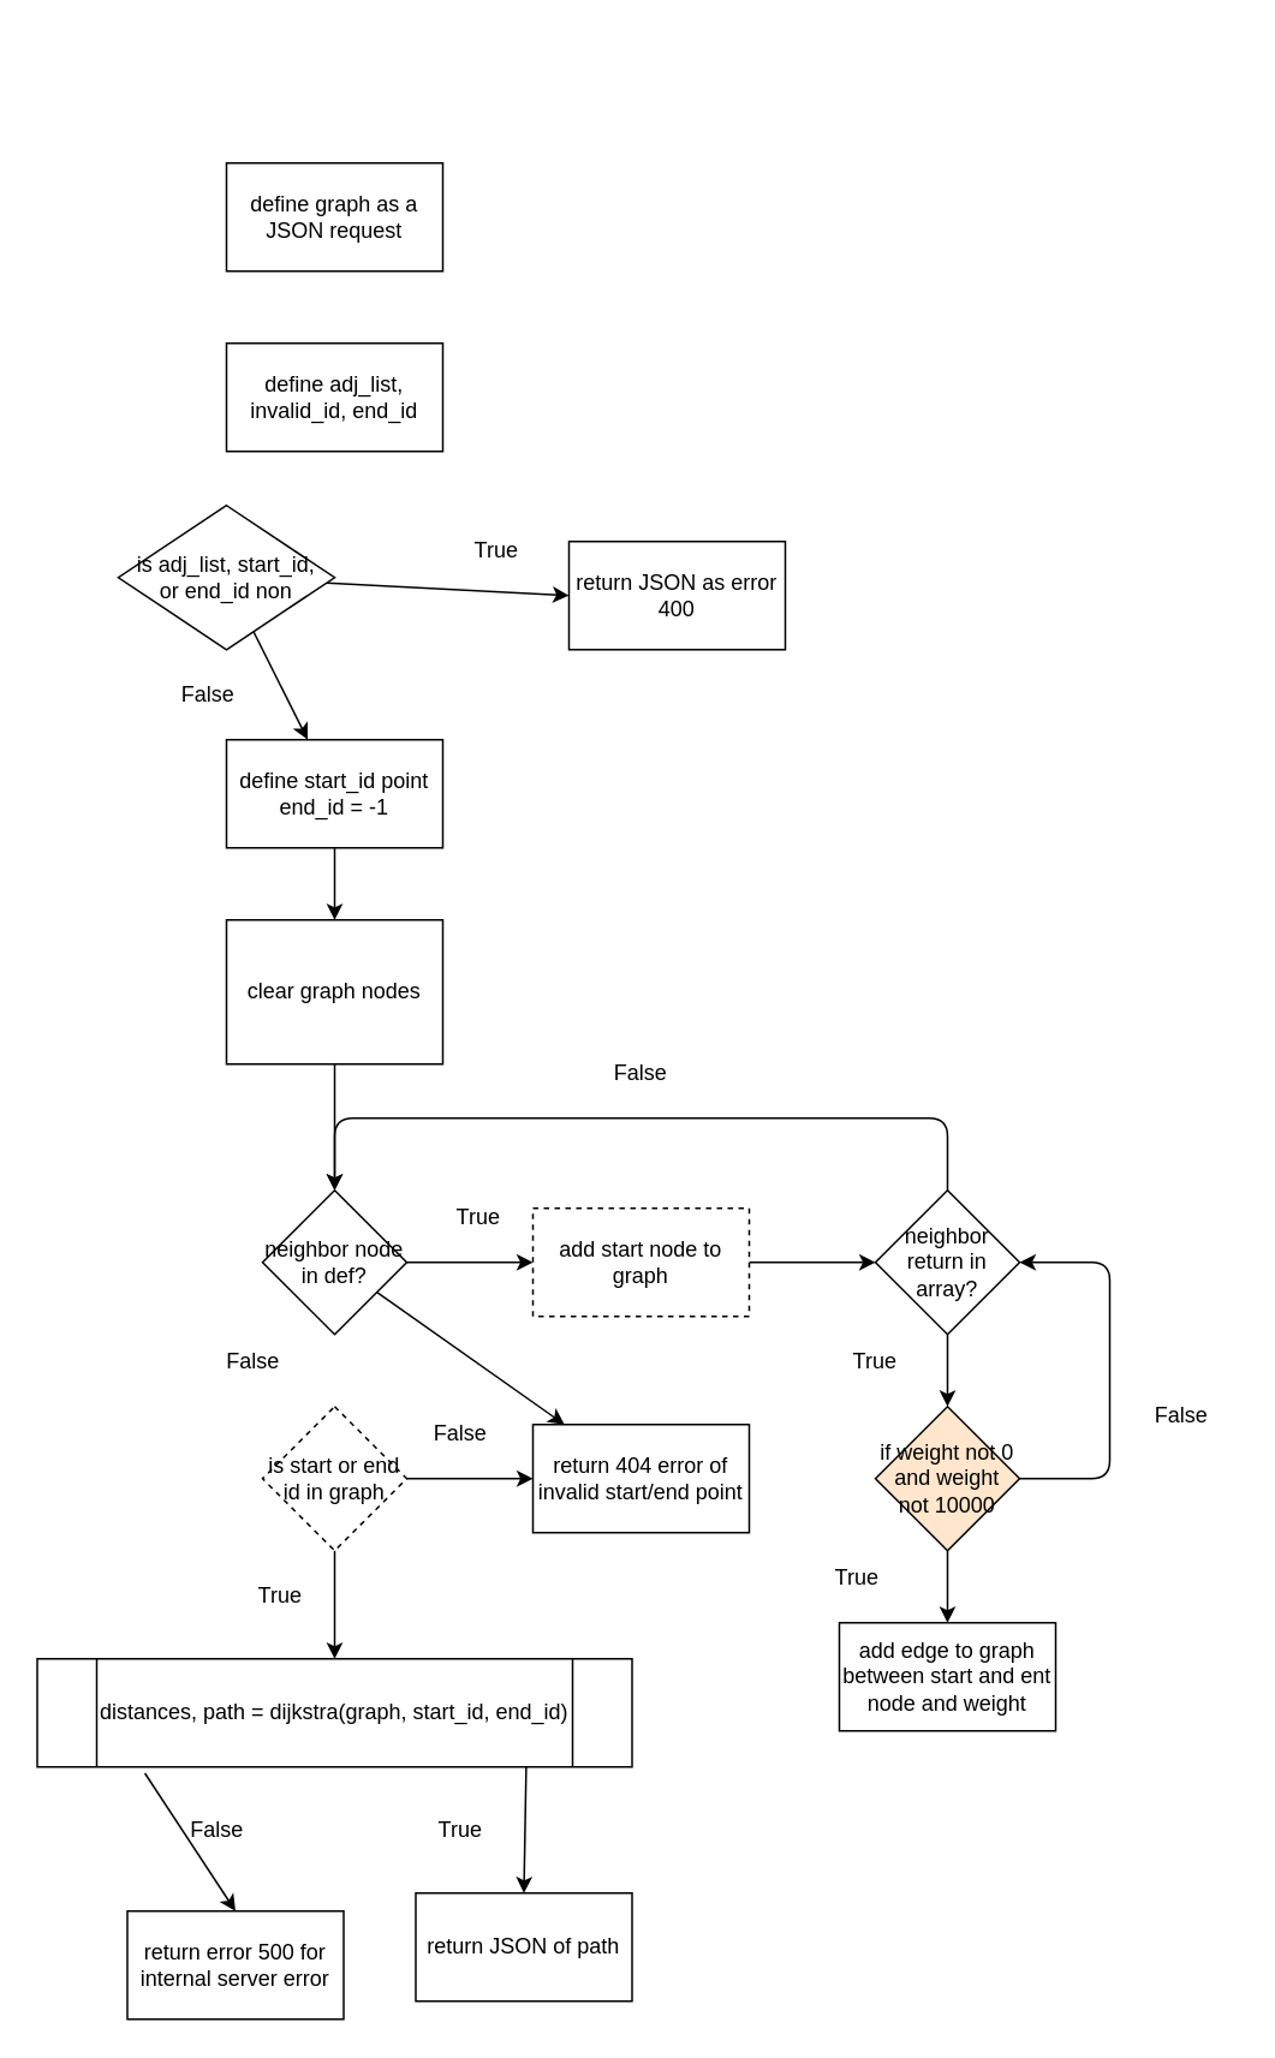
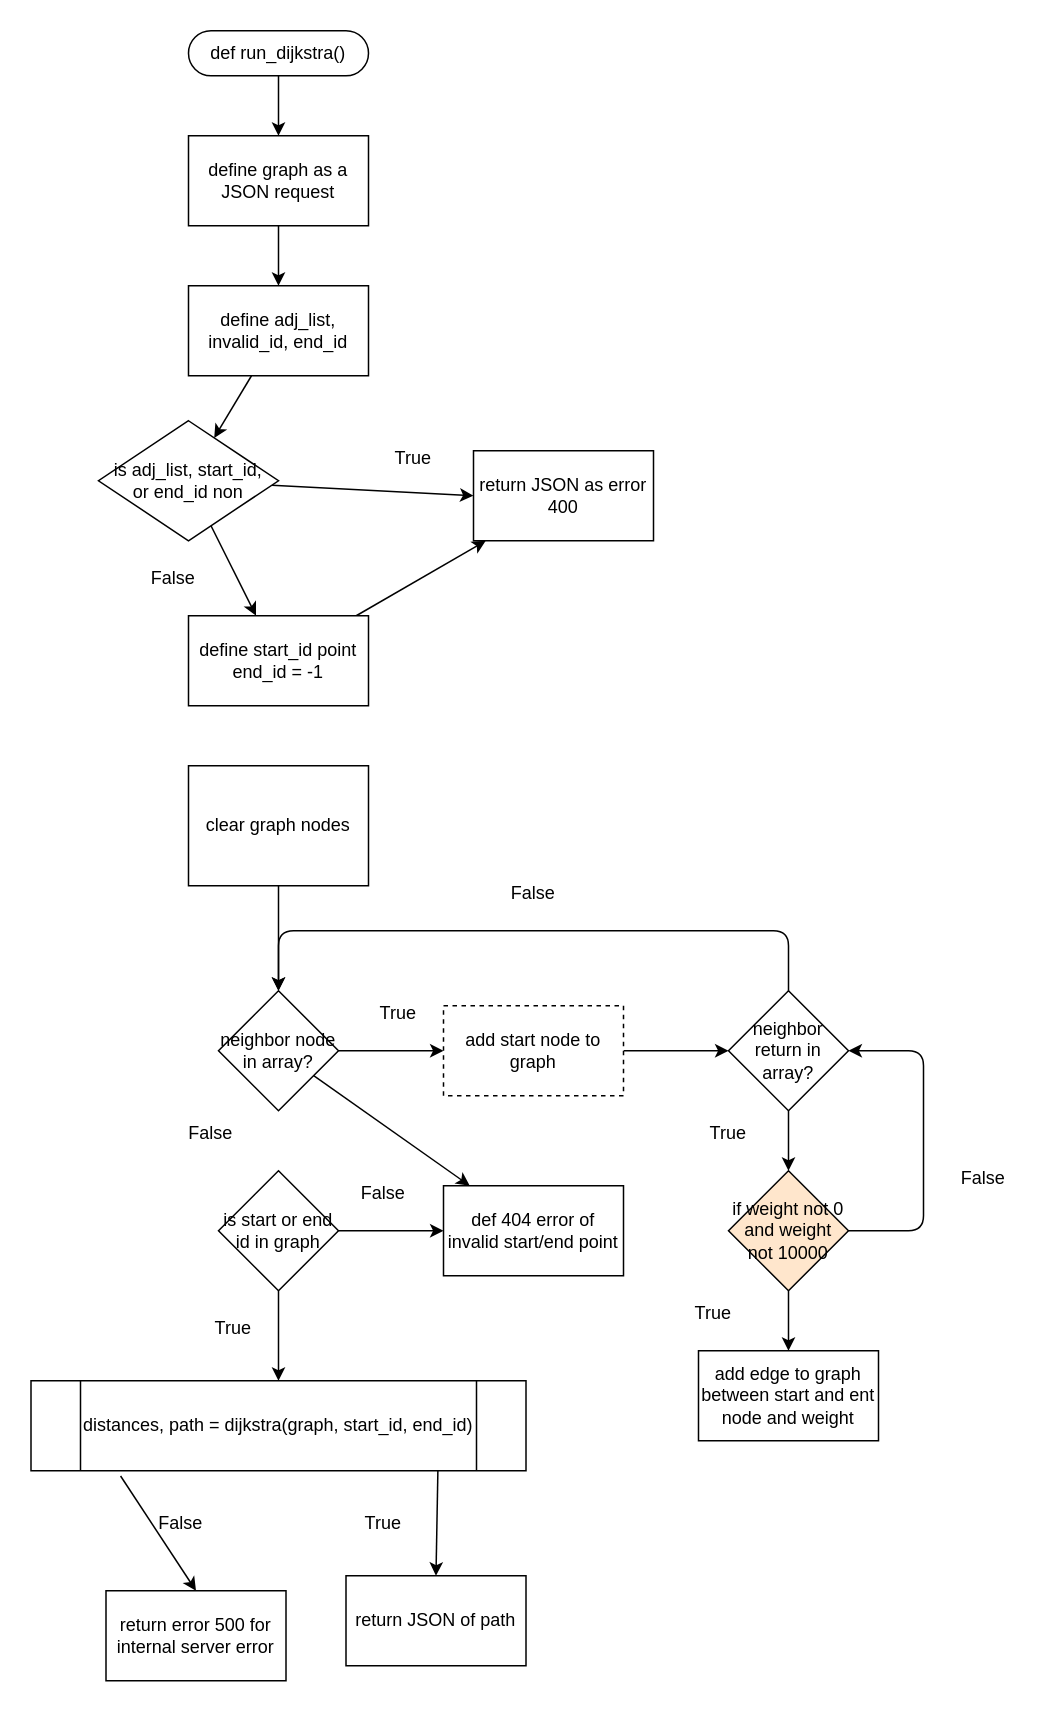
+ <mxCell id="3" value="def run_dijkstra()" style="rounded=1;whiteSpace=wrap;html=1;arcSize=50;" vertex="1" parent="1"><mxGeometry x="125" width="120" height="30" as="geometry" y="20" /></mxCell>
+ <mxCell id="2" value="" style="edgeStyle=none;html=1;" edge="1" parent="1" source="3" target="5"><mxGeometry relative="1" as="geometry" /></mxCell>
+ <mxCell id="4" value="" style="edgeStyle=none;html=1;" edge="1" parent="1" source="5" target="7"><mxGeometry relative="1" as="geometry" /></mxCell>
+ <mxCell id="6" value="" style="edgeStyle=none;html=1;" edge="1" parent="1" source="7" target="10"><mxGeometry relative="1" as="geometry" /></mxCell>
- <mxCell id="12" value="" style="edgeStyle=none;html=1;" edge="1" parent="1" source="13" target="15"><mxGeometry relative="1" as="geometry" /></mxCell>
+ <mxCell id="12" value="" style="edgeStyle=none;html=1;" edge="1" parent="1" source="13" target="11"><mxGeometry relative="1" as="geometry" /></mxCell>
- <mxCell id="18" value="neighbor node in def?" style="rhombus;whiteSpace=wrap;html=1;" vertex="1" parent="1"><mxGeometry x="145" y="660" width="80" height="80" as="geometry" /></mxCell>
+ <mxCell id="18" value="neighbor node in array?" style="rhombus;whiteSpace=wrap;html=1;" vertex="1" parent="1"><mxGeometry x="145" y="660" width="80" height="80" as="geometry" /></mxCell>
- <mxCell id="30" value="is start or end id in graph" style="rhombus;whiteSpace=wrap;html=1;dashed=1;" vertex="1" parent="1"><mxGeometry x="145" y="780" width="80" height="80" as="geometry" /></mxCell>
+ <mxCell id="30" value="is start or end id in graph" style="rhombus;whiteSpace=wrap;html=1;" vertex="1" parent="1"><mxGeometry x="145" y="780" width="80" height="80" as="geometry" /></mxCell>
- <mxCell id="31" value="return 404 error of invalid start/end point" style="rounded=0;whiteSpace=wrap;html=1;" vertex="1" parent="1"><mxGeometry x="295" y="790" width="120" height="60" as="geometry" /></mxCell>
+ <mxCell id="31" value="def 404 error of invalid start/end point" style="rounded=0;whiteSpace=wrap;html=1;" vertex="1" parent="1"><mxGeometry x="295" y="790" width="120" height="60" as="geometry" /></mxCell>
